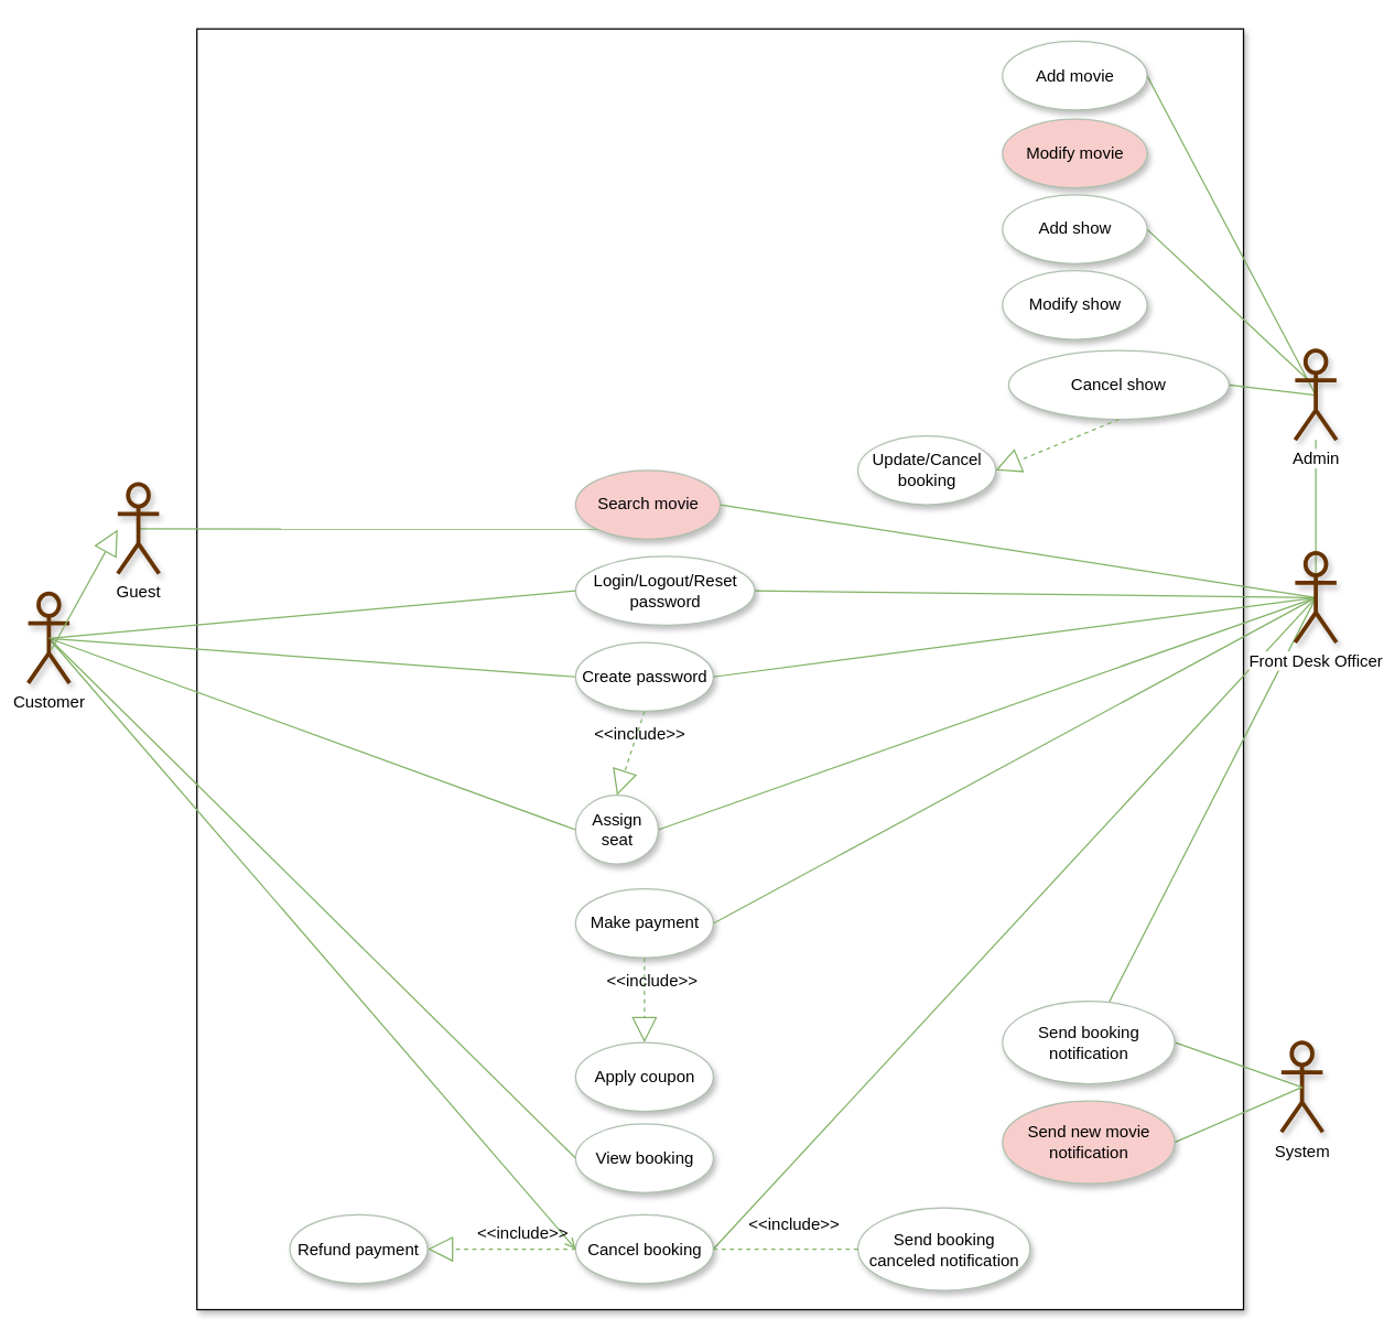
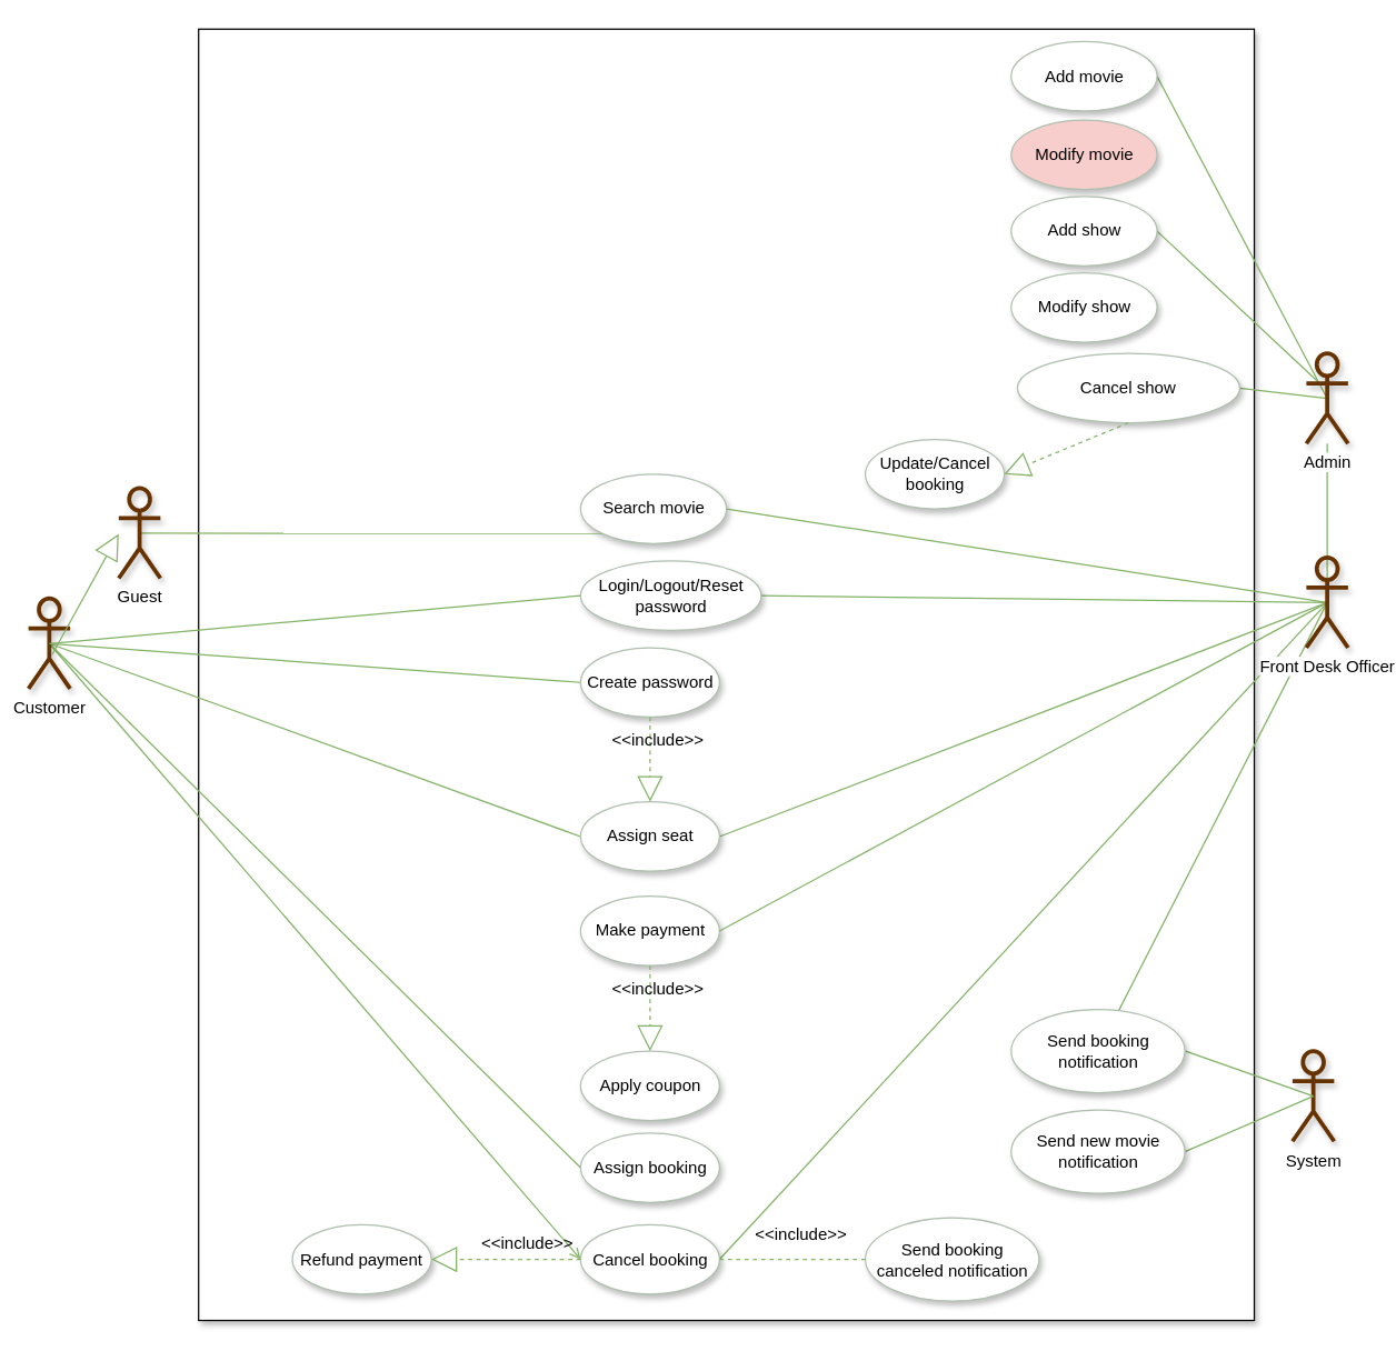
- <mxCell id="20" value="Search movie" style="ellipse;whiteSpace=wrap;html=1;rounded=0;shadow=1;glass=0;comic=0;strokeWidth=1;fillColor=#f8cecc;fontSize=12;align=center;strokeColor=#B0BFAF;" vertex="1" parent="1"><mxGeometry x="417.5" y="341" width="105" height="50" as="geometry" /></mxCell>
+ <mxCell id="20" value="Search movie" style="ellipse;whiteSpace=wrap;html=1;rounded=0;shadow=1;glass=0;comic=0;strokeWidth=1;fillColor=#ffffff;fontSize=12;align=center;strokeColor=#B0BFAF;" vertex="1" parent="1"><mxGeometry x="417.5" y="341" width="105" height="50" as="geometry" /></mxCell>
- <mxCell id="28" style="edgeStyle=none;rounded=0;html=1;exitX=0.5;exitY=0.5;exitPerimeter=0;entryX=1;entryY=0.5;endArrow=none;endFill=0;jettySize=auto;orthogonalLoop=1;fillColor=#d5e8d4;strokeColor=#82b366;" edge="1" parent="1" source="29" target="39"><mxGeometry relative="1" as="geometry" /></mxCell>
- <mxCell id="40" value="Assign seat" style="ellipse;whiteSpace=wrap;html=1;rounded=0;shadow=1;glass=0;comic=0;strokeWidth=1;fillColor=#ffffff;fontSize=12;align=center;strokeColor=#B0BFAF;" vertex="1" parent="1"><mxGeometry x="417.5" y="577" width="60" height="50" as="geometry" /></mxCell>
+ <mxCell id="40" value="Assign seat" style="ellipse;whiteSpace=wrap;html=1;rounded=0;shadow=1;glass=0;comic=0;strokeWidth=1;fillColor=#ffffff;fontSize=12;align=center;strokeColor=#B0BFAF;" vertex="1" parent="1"><mxGeometry x="417.5" y="577" width="100" height="50" as="geometry" /></mxCell>
- <mxCell id="34" value="&lt;div style=&quot;text-align: center&quot;&gt;Send new movie notification&lt;/div&gt;" style="ellipse;whiteSpace=wrap;html=1;rounded=0;shadow=1;glass=0;comic=0;strokeWidth=1;fillColor=#f8cecc;fontSize=12;align=center;strokeColor=#B0BFAF;" vertex="1" parent="1"><mxGeometry x="727.5" y="799" width="125" height="60" as="geometry" /></mxCell>
+ <mxCell id="34" value="&lt;div style=&quot;text-align: center&quot;&gt;Send new movie notification&lt;/div&gt;" style="ellipse;whiteSpace=wrap;html=1;rounded=0;shadow=1;glass=0;comic=0;strokeWidth=1;fillColor=#ffffff;fontSize=12;align=center;strokeColor=#B0BFAF;" vertex="1" parent="1"><mxGeometry x="727.5" y="799" width="125" height="60" as="geometry" /></mxCell>
- <mxCell id="11" value="&lt;div style=&quot;text-align: center&quot;&gt;View booking&lt;br&gt;&lt;/div&gt;" style="ellipse;whiteSpace=wrap;html=1;rounded=0;shadow=1;glass=0;comic=0;strokeWidth=1;fillColor=#ffffff;fontSize=12;align=center;strokeColor=#B0BFAF;" vertex="1" parent="1"><mxGeometry x="417.5" y="815.5" width="100" height="50" as="geometry" /></mxCell>
+ <mxCell id="11" value="&lt;div style=&quot;text-align: center&quot;&gt;Assign booking&lt;br&gt;&lt;/div&gt;" style="ellipse;whiteSpace=wrap;html=1;rounded=0;shadow=1;glass=0;comic=0;strokeWidth=1;fillColor=#ffffff;fontSize=12;align=center;strokeColor=#B0BFAF;" vertex="1" parent="1"><mxGeometry x="417.5" y="815.5" width="100" height="50" as="geometry" /></mxCell>
